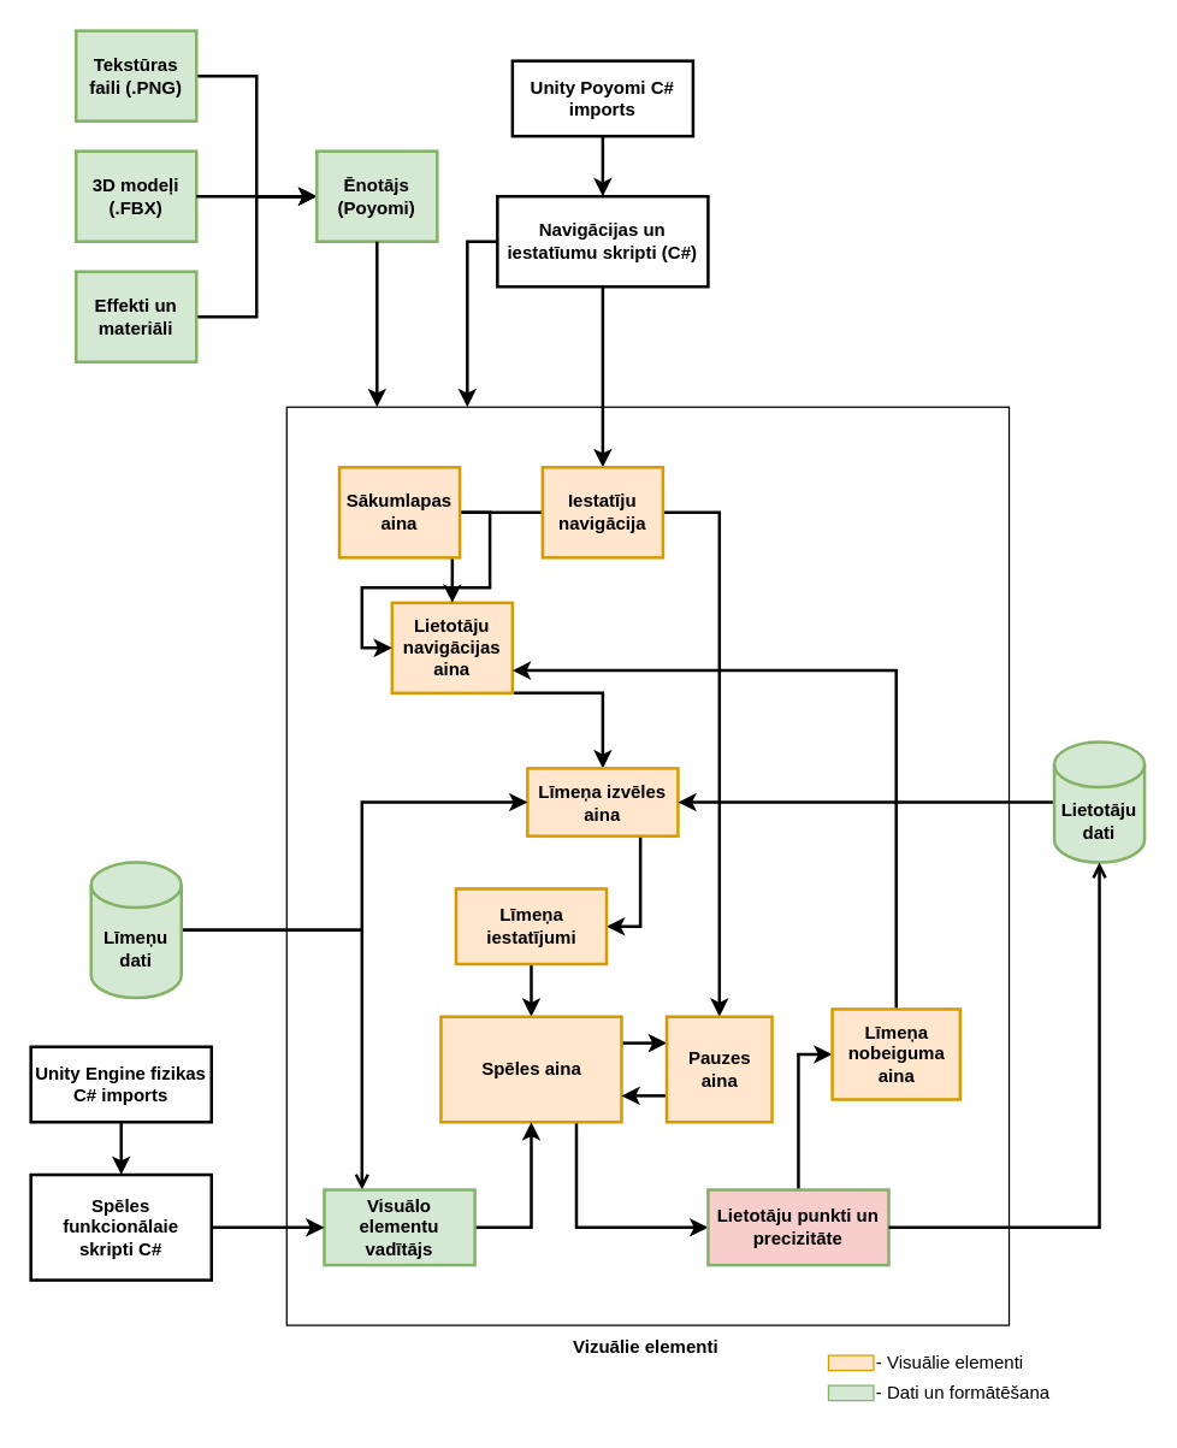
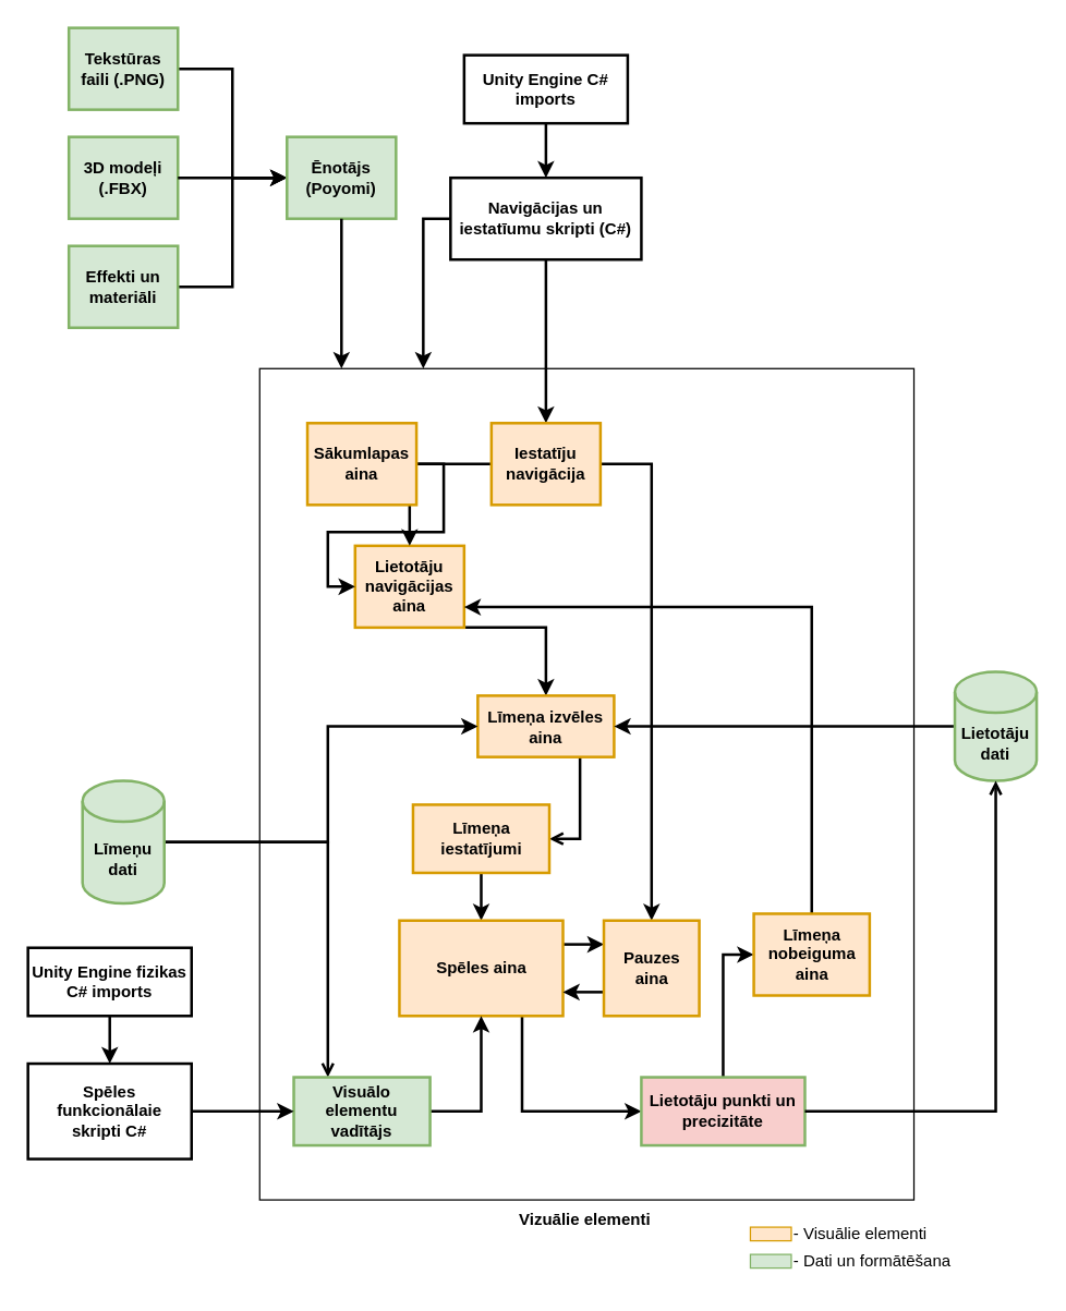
- <mxCell id="16" value="Unity Poyomi C# imports" style="rounded=0;whiteSpace=wrap;html=1;fontStyle=1;strokeWidth=2;" vertex="1" parent="1"><mxGeometry x="340" y="40" width="120" height="50" as="geometry" /></mxCell>
+ <mxCell id="16" value="Unity Engine C# imports" style="rounded=0;whiteSpace=wrap;html=1;fontStyle=1;strokeWidth=2;" vertex="1" parent="1"><mxGeometry x="340" y="40" width="120" height="50" as="geometry" /></mxCell>
- <mxCell id="17" style="edgeStyle=orthogonalEdgeStyle;rounded=0;orthogonalLoop=1;jettySize=auto;html=1;exitX=0.75;exitY=1;exitDx=0;exitDy=0;entryX=1;entryY=0.5;entryDx=0;entryDy=0;strokeColor=default;strokeWidth=2;align=center;verticalAlign=middle;fontFamily=Helvetica;fontSize=12;fontColor=default;fontStyle=1;labelBackgroundColor=default;endArrow=classic;" edge="1" parent="1" source="18" target="27"><mxGeometry relative="1" as="geometry"><Array as="points"><mxPoint x="425" y="615" /></Array></mxGeometry></mxCell>
+ <mxCell id="17" style="edgeStyle=orthogonalEdgeStyle;rounded=0;orthogonalLoop=1;jettySize=auto;html=1;exitX=0.75;exitY=1;exitDx=0;exitDy=0;entryX=1;entryY=0.5;entryDx=0;entryDy=0;strokeColor=default;strokeWidth=2;align=center;verticalAlign=middle;fontFamily=Helvetica;fontSize=12;fontColor=default;fontStyle=1;labelBackgroundColor=default;endArrow=open;" edge="1" parent="1" source="18" target="27"><mxGeometry relative="1" as="geometry"><Array as="points"><mxPoint x="425" y="615" /></Array></mxGeometry></mxCell>
